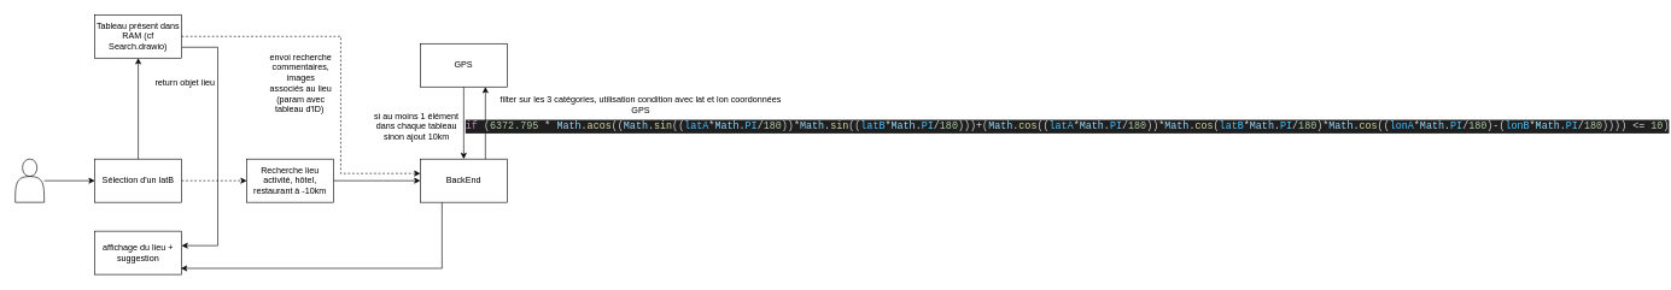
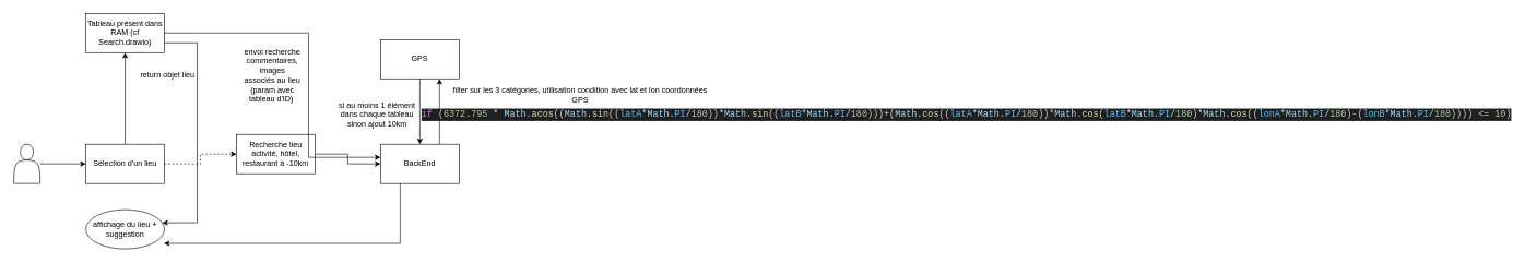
- <mxCell id="21" style="edgeStyle=orthogonalEdgeStyle;rounded=0;orthogonalLoop=1;jettySize=auto;html=1;entryX=0;entryY=0.333;entryDx=0;entryDy=0;entryPerimeter=0;dashed=1;" edge="1" parent="1" source="10" target="8"><mxGeometry relative="1" as="geometry"><Array as="points"><mxPoint x="470" y="50" /><mxPoint x="470" y="240" /></Array></mxGeometry></mxCell>
+ <mxCell id="21" style="edgeStyle=orthogonalEdgeStyle;rounded=0;orthogonalLoop=1;jettySize=auto;html=1;entryX=0;entryY=0.333;entryDx=0;entryDy=0;entryPerimeter=0;" edge="1" parent="1" source="10" target="8"><mxGeometry relative="1" as="geometry"><Array as="points"><mxPoint x="470" y="50" /><mxPoint x="470" y="240" /></Array></mxGeometry></mxCell>
- <mxCell id="6" value="Sélection d'un latB" style="rounded=0;whiteSpace=wrap;html=1;" vertex="1" parent="1"><mxGeometry x="130" y="220" width="120" height="60" as="geometry" /></mxCell>
+ <mxCell id="6" value="Sélection d'un lieu" style="rounded=0;whiteSpace=wrap;html=1;" vertex="1" parent="1"><mxGeometry x="130" y="220" width="120" height="60" as="geometry" /></mxCell>
- <mxCell id="13" value="Recherche lieu activité, hôtel, restaurant à -10km" style="rounded=0;whiteSpace=wrap;html=1;" vertex="1" parent="1"><mxGeometry x="340" y="220" width="120" height="60" as="geometry" /></mxCell>
+ <mxCell id="13" value="Recherche lieu activité, hôtel, restaurant à -10km" style="rounded=0;whiteSpace=wrap;html=1;" vertex="1" parent="1"><mxGeometry x="360" y="205" width="120" height="60" as="geometry" /></mxCell>
- <mxCell id="11" value="affichage du lieu + suggestion" style="rounded=0;whiteSpace=wrap;html=1;" vertex="1" parent="1"><mxGeometry x="130" y="320" width="120" height="60" as="geometry" /></mxCell>
+ <mxCell id="11" value="affichage du lieu + suggestion" style="ellipse;whiteSpace=wrap;html=1;" vertex="1" parent="1"><mxGeometry x="130" y="320" width="120" height="60" as="geometry" /></mxCell>
